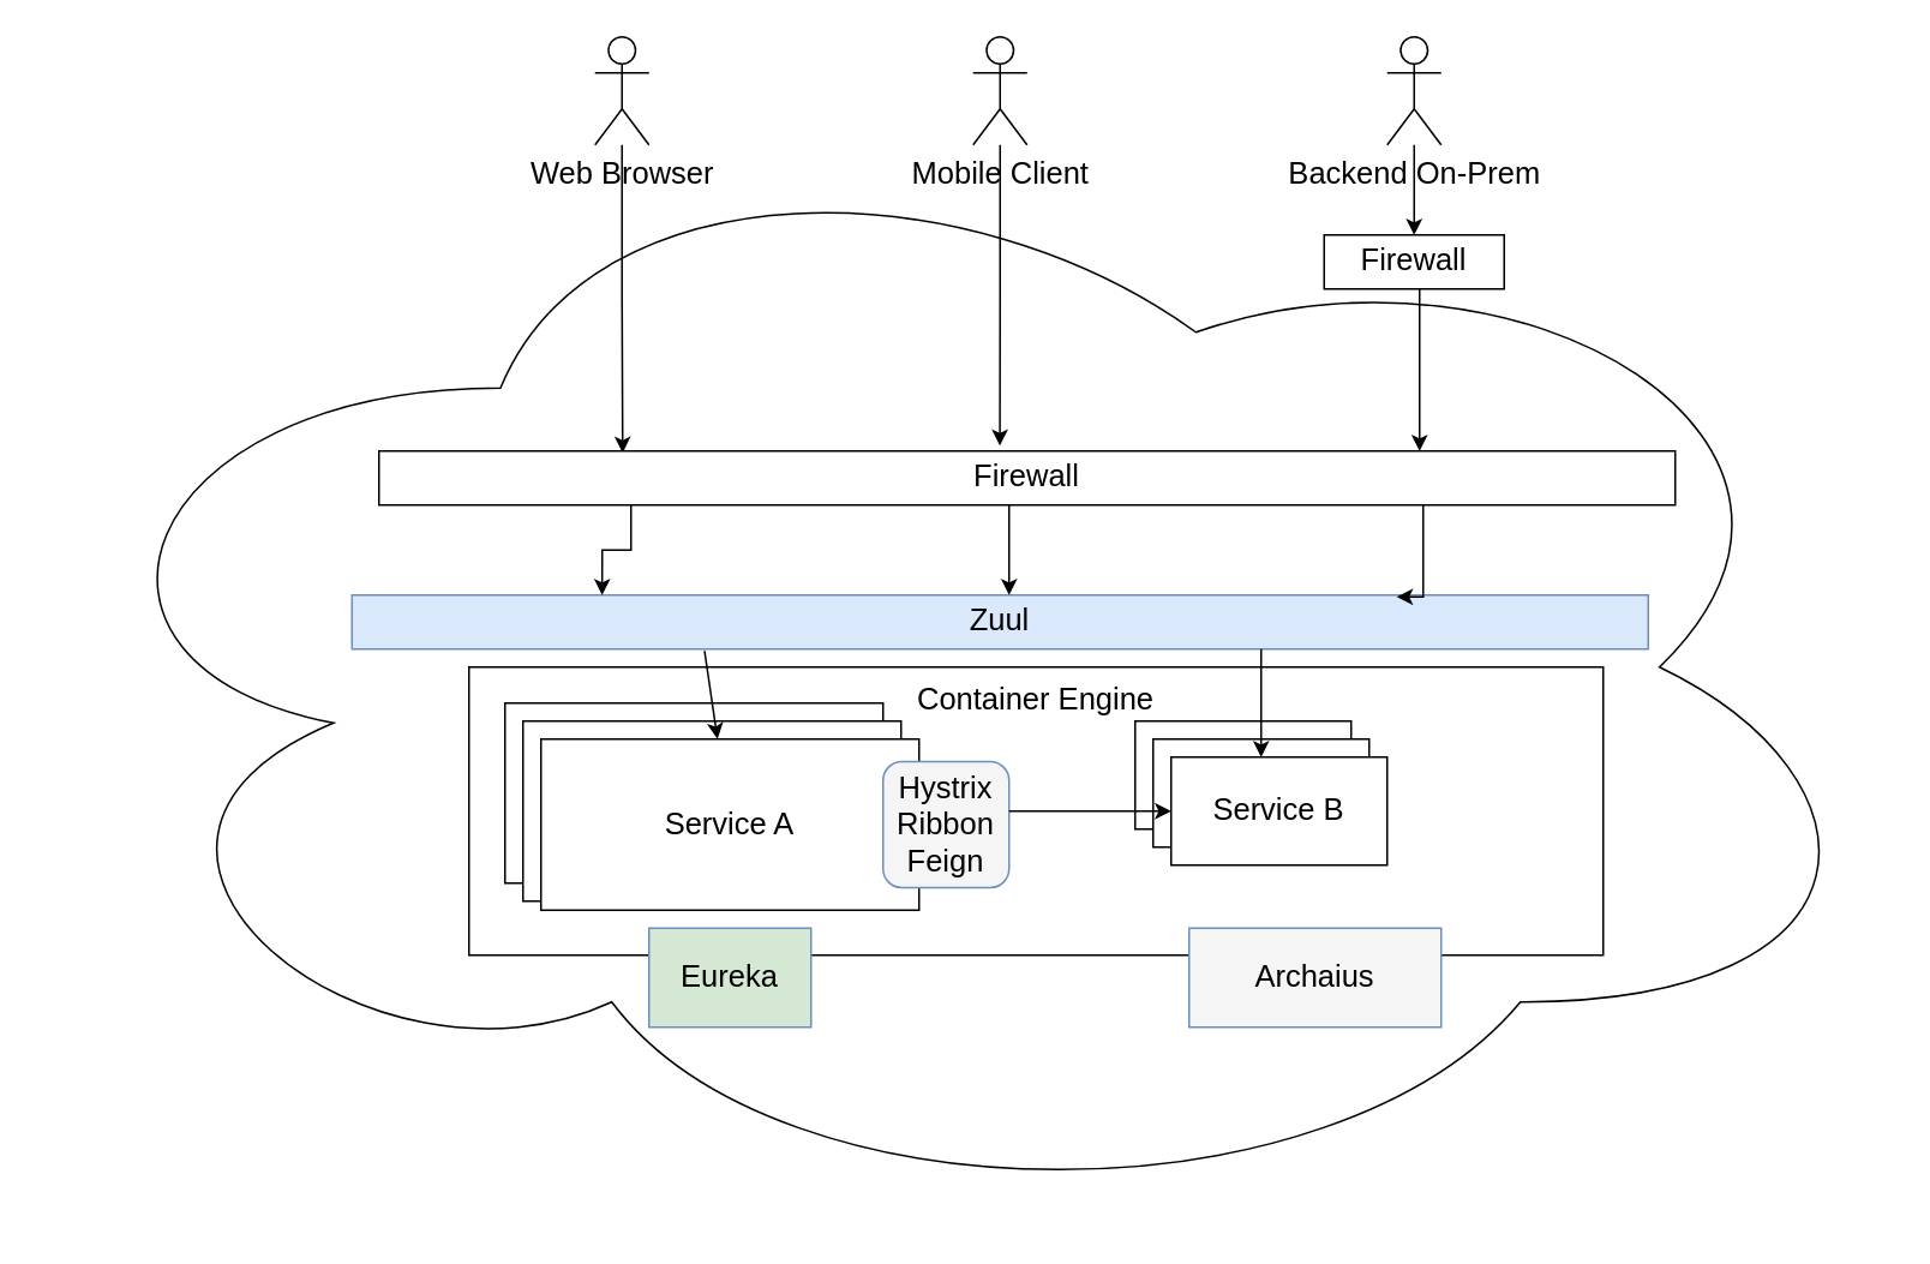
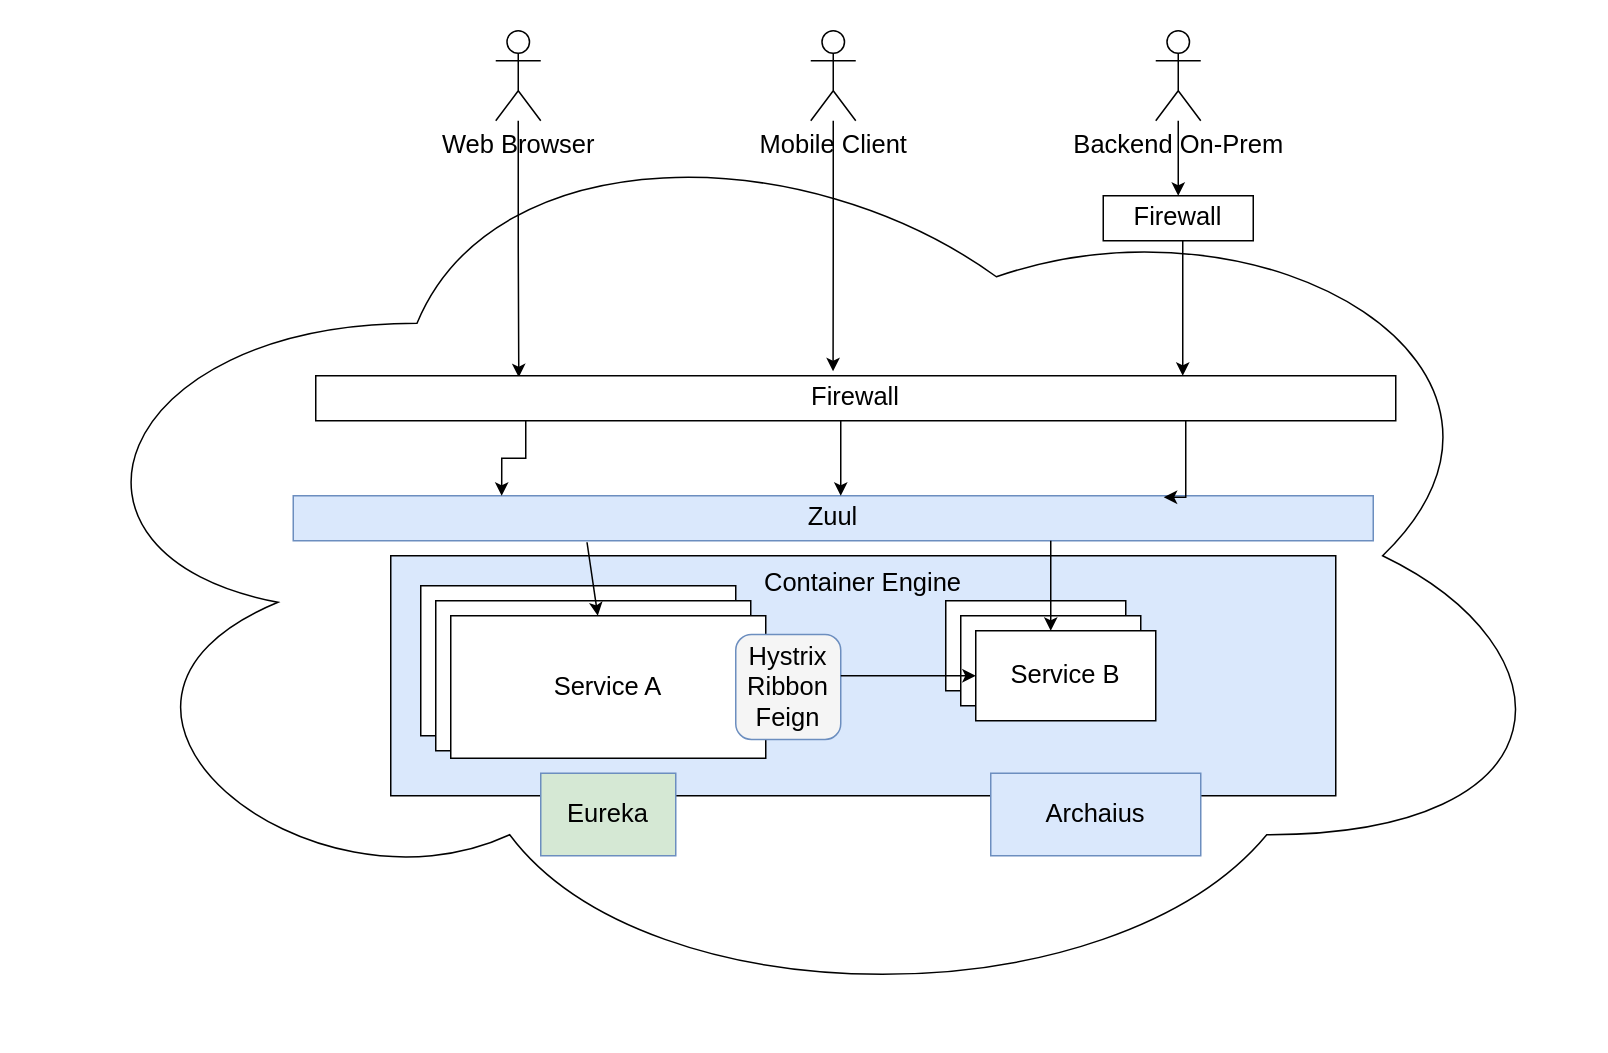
- <mxCell id="3" value="&lt;br&gt;&lt;div&gt;Container Engine&lt;/div&gt;&lt;br style=&quot;font-size: 17px;&quot;&gt;&lt;br style=&quot;font-size: 17px;&quot;&gt;&lt;br style=&quot;font-size: 17px;&quot;&gt;&lt;br style=&quot;font-size: 17px;&quot;&gt;&lt;br style=&quot;font-size: 17px;&quot;&gt;&lt;br style=&quot;font-size: 17px;&quot;&gt;&lt;br style=&quot;font-size: 17px;&quot;&gt;" style="rounded=0;whiteSpace=wrap;html=1;fontSize=17;" parent="1" vertex="1"><mxGeometry x="260" y="370" width="630" height="160" as="geometry" /></mxCell>
+ <mxCell id="3" value="&lt;br&gt;&lt;div&gt;Container Engine&lt;/div&gt;&lt;br style=&quot;font-size: 17px;&quot;&gt;&lt;br style=&quot;font-size: 17px;&quot;&gt;&lt;br style=&quot;font-size: 17px;&quot;&gt;&lt;br style=&quot;font-size: 17px;&quot;&gt;&lt;br style=&quot;font-size: 17px;&quot;&gt;&lt;br style=&quot;font-size: 17px;&quot;&gt;&lt;br style=&quot;font-size: 17px;&quot;&gt;" style="rounded=0;whiteSpace=wrap;html=1;fontSize=17;fillColor=#dae8fc;" parent="1" vertex="1"><mxGeometry x="260" y="370" width="630" height="160" as="geometry" /></mxCell>
- <mxCell id="9" value="Archaius" style="rounded=0;whiteSpace=wrap;html=1;fillColor=#f5f5f5;strokeColor=#6c8ebf;fontSize=17;" parent="1" vertex="1"><mxGeometry x="660" y="515" width="140" height="55" as="geometry" /></mxCell>
+ <mxCell id="9" value="Archaius" style="rounded=0;whiteSpace=wrap;html=1;fillColor=#dae8fc;strokeColor=#6c8ebf;fontSize=17;" parent="1" vertex="1"><mxGeometry x="660" y="515" width="140" height="55" as="geometry" /></mxCell>
